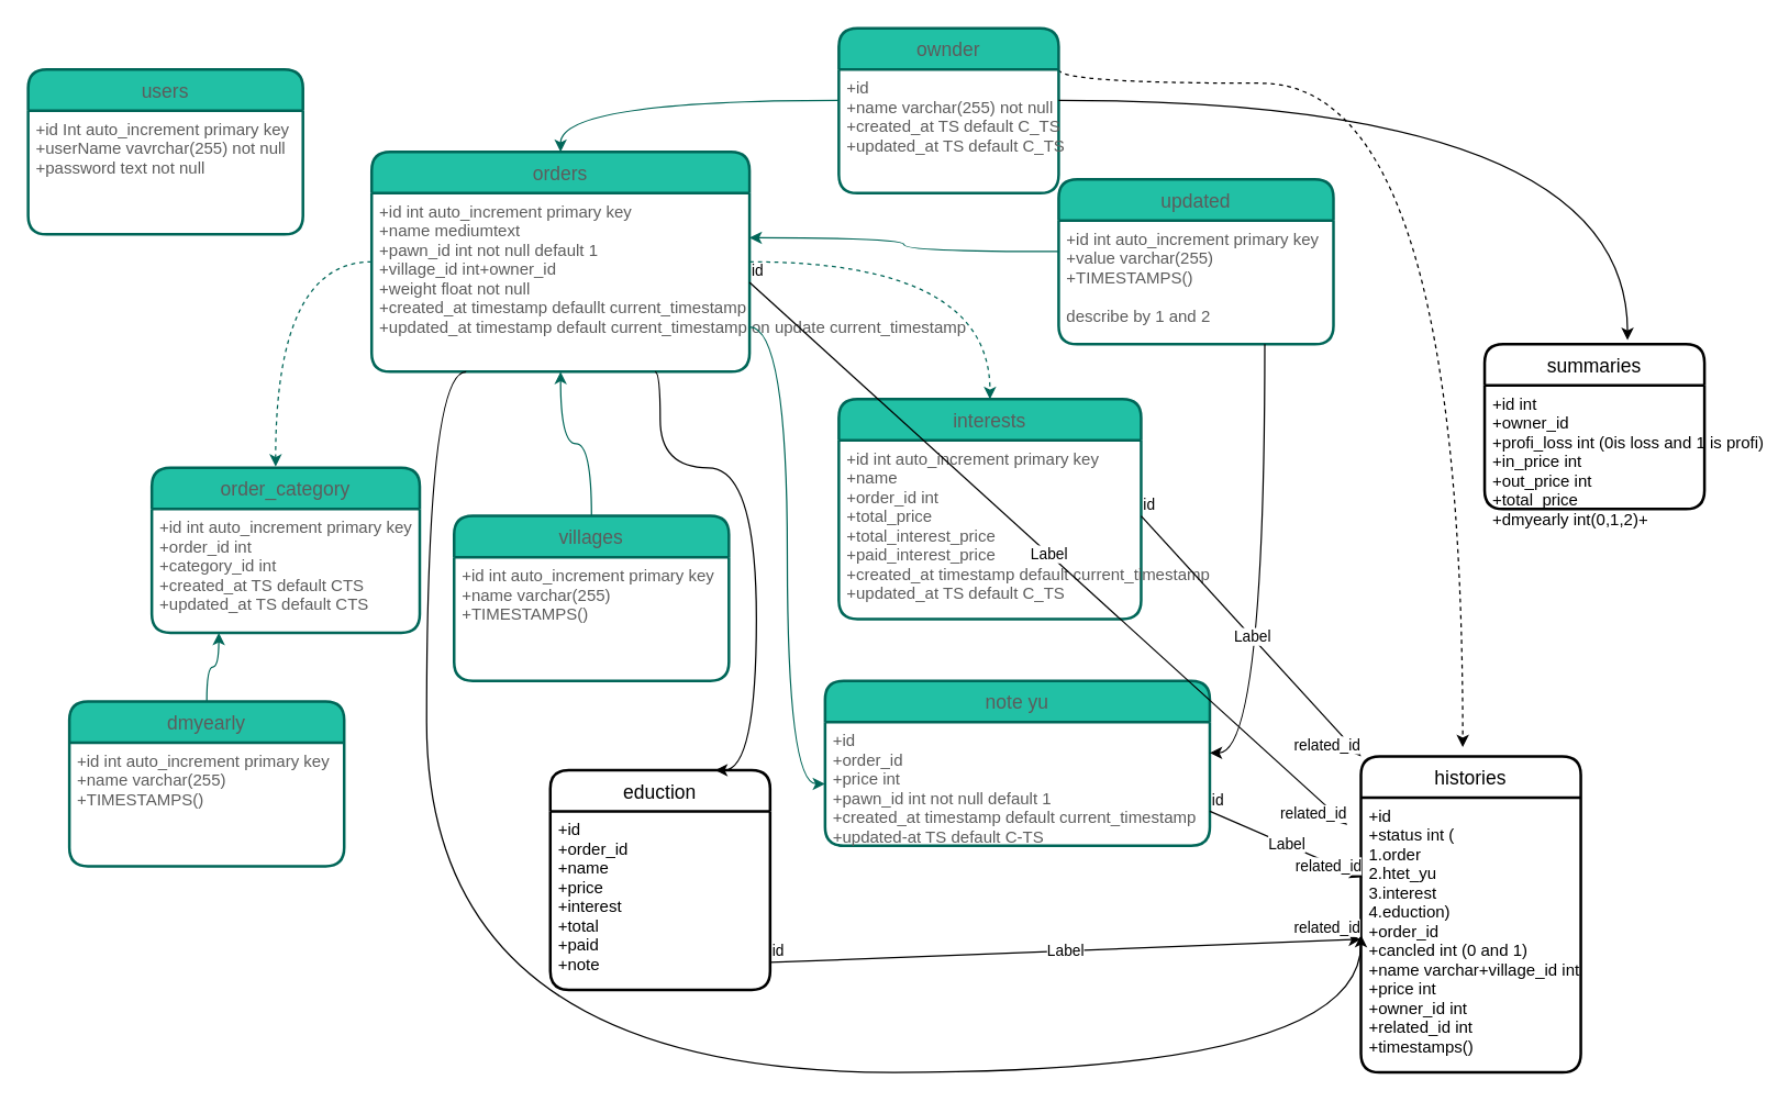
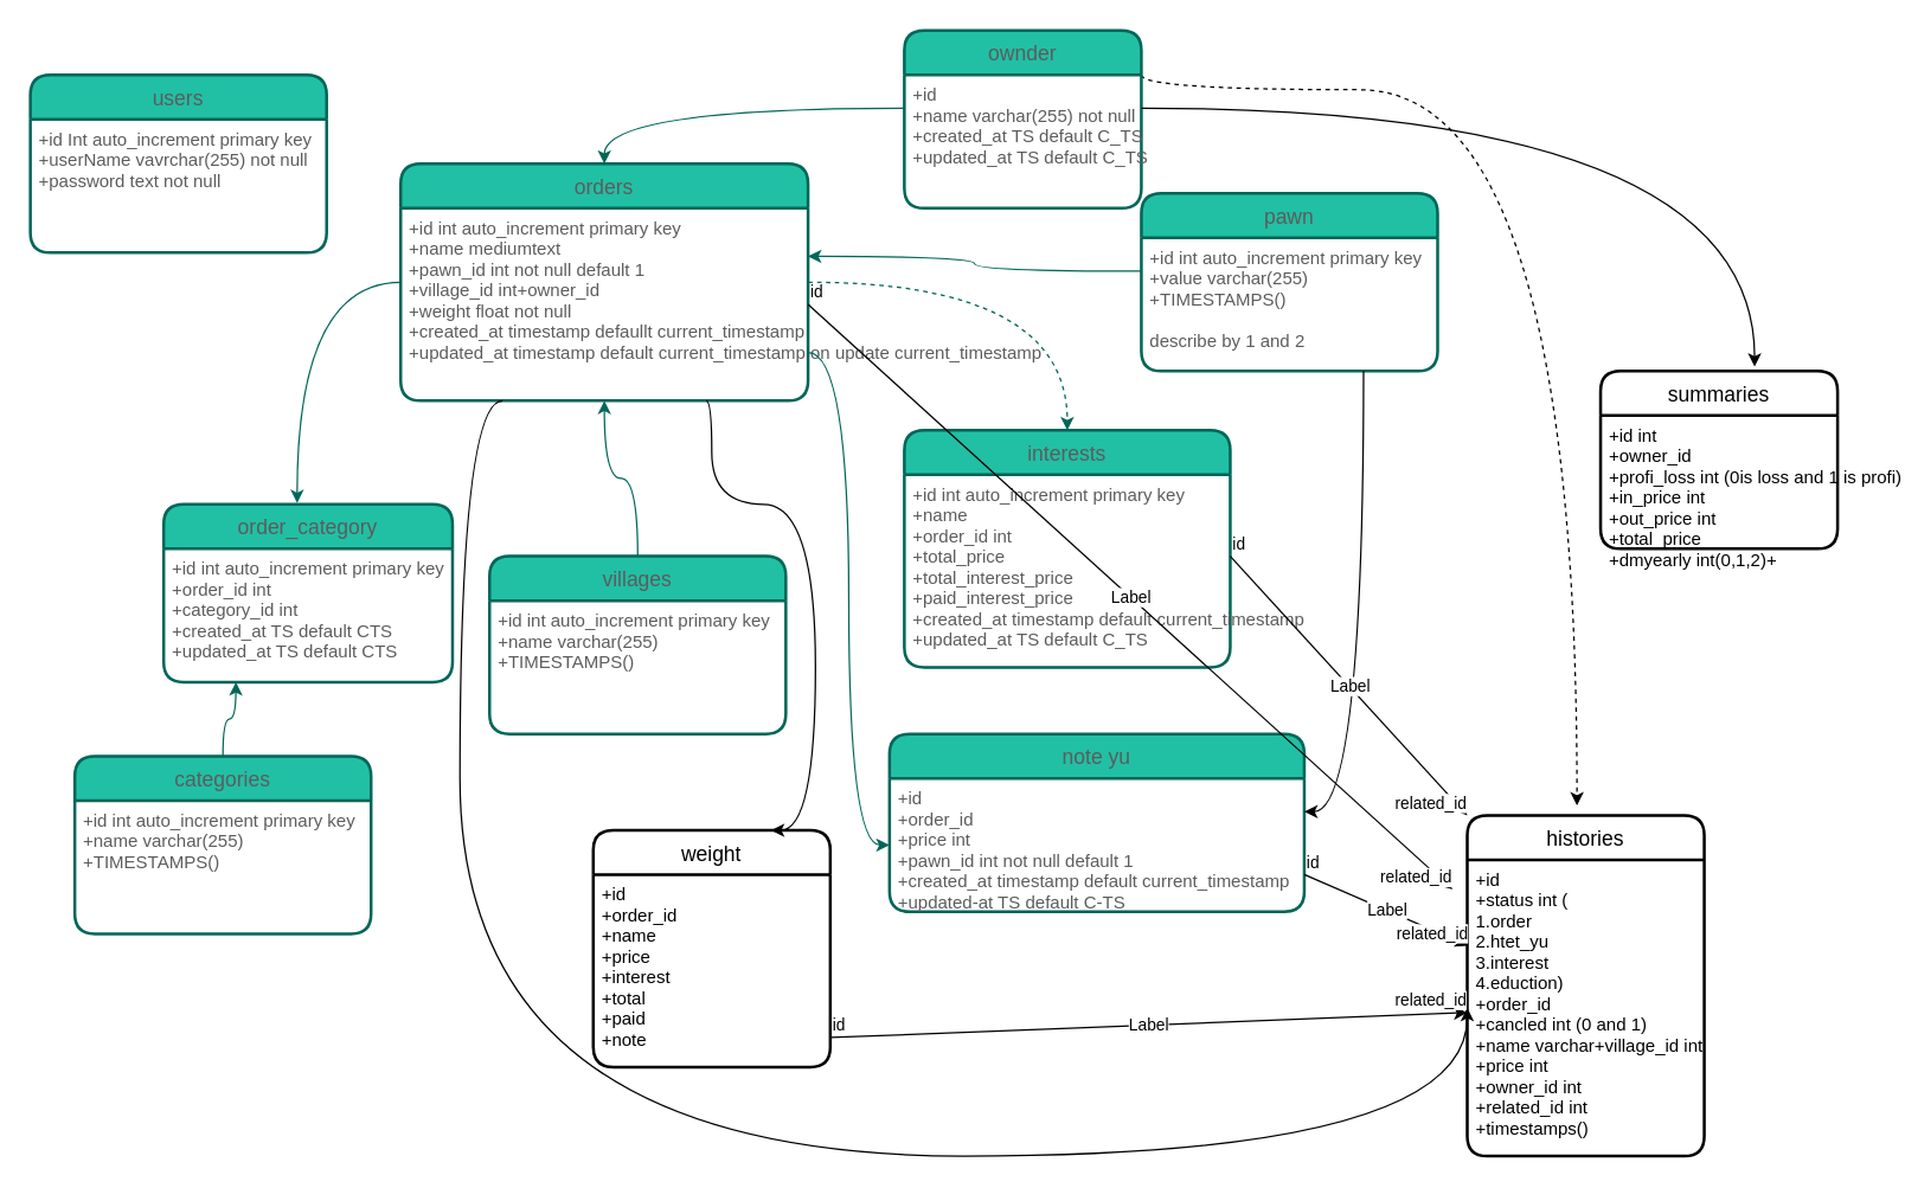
- <mxCell id="18" value="updated" style="swimlane;childLayout=stackLayout;horizontal=1;startSize=30;horizontalStack=0;rounded=1;fontSize=14;fontStyle=0;strokeWidth=2;resizeParent=0;resizeLast=1;shadow=0;dashed=0;align=center;fillColor=#21C0A5;strokeColor=#006658;fontColor=#5C5C5C;" parent="1" vertex="1"><mxGeometry x="770" y="130" width="200" height="120" as="geometry" /></mxCell>
+ <mxCell id="18" value="pawn" style="swimlane;childLayout=stackLayout;horizontal=1;startSize=30;horizontalStack=0;rounded=1;fontSize=14;fontStyle=0;strokeWidth=2;resizeParent=0;resizeLast=1;shadow=0;dashed=0;align=center;fillColor=#21C0A5;strokeColor=#006658;fontColor=#5C5C5C;" parent="1" vertex="1"><mxGeometry x="770" y="130" width="200" height="120" as="geometry" /></mxCell>
- <mxCell id="8" style="edgeStyle=orthogonalEdgeStyle;rounded=1;orthogonalLoop=1;jettySize=auto;html=1;exitX=0;exitY=0.5;exitDx=0;exitDy=0;entryX=0.462;entryY=-0.008;entryDx=0;entryDy=0;entryPerimeter=0;strokeColor=#006658;fontColor=#5C5C5C;curved=1;dashed=1;" parent="1" source="9" target="14" edge="1"><mxGeometry relative="1" as="geometry" /></mxCell>
+ <mxCell id="8" style="edgeStyle=orthogonalEdgeStyle;rounded=1;orthogonalLoop=1;jettySize=auto;html=1;exitX=0;exitY=0.5;exitDx=0;exitDy=0;entryX=0.462;entryY=-0.008;entryDx=0;entryDy=0;entryPerimeter=0;strokeColor=#006658;fontColor=#5C5C5C;curved=1;" parent="1" source="9" target="14" edge="1"><mxGeometry relative="1" as="geometry" /></mxCell>
- <mxCell id="12" value="dmyearly" style="swimlane;childLayout=stackLayout;horizontal=1;startSize=30;horizontalStack=0;rounded=1;fontSize=14;fontStyle=0;strokeWidth=2;resizeParent=0;resizeLast=1;shadow=0;dashed=0;align=center;fillColor=#21C0A5;strokeColor=#006658;fontColor=#5C5C5C;" parent="1" vertex="1"><mxGeometry x="50" y="510" width="200" height="120" as="geometry" /></mxCell>
+ <mxCell id="12" value="categories" style="swimlane;childLayout=stackLayout;horizontal=1;startSize=30;horizontalStack=0;rounded=1;fontSize=14;fontStyle=0;strokeWidth=2;resizeParent=0;resizeLast=1;shadow=0;dashed=0;align=center;fillColor=#21C0A5;strokeColor=#006658;fontColor=#5C5C5C;" parent="1" vertex="1"><mxGeometry x="50" y="510" width="200" height="120" as="geometry" /></mxCell>
- <mxCell id="29" value="eduction" style="swimlane;childLayout=stackLayout;horizontal=1;startSize=30;horizontalStack=0;rounded=1;fontSize=14;fontStyle=0;strokeWidth=2;resizeParent=0;resizeLast=1;shadow=0;dashed=0;align=center;" parent="1" vertex="1"><mxGeometry x="400" y="560" width="160" height="160" as="geometry" /></mxCell>
+ <mxCell id="29" value="weight" style="swimlane;childLayout=stackLayout;horizontal=1;startSize=30;horizontalStack=0;rounded=1;fontSize=14;fontStyle=0;strokeWidth=2;resizeParent=0;resizeLast=1;shadow=0;dashed=0;align=center;" parent="1" vertex="1"><mxGeometry x="400" y="560" width="160" height="160" as="geometry" /></mxCell>
